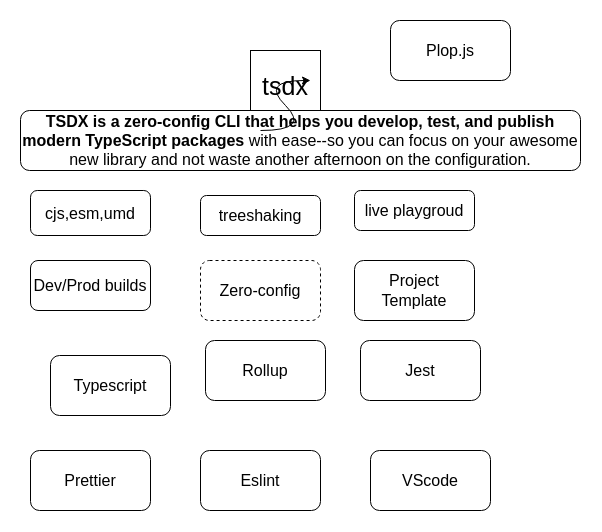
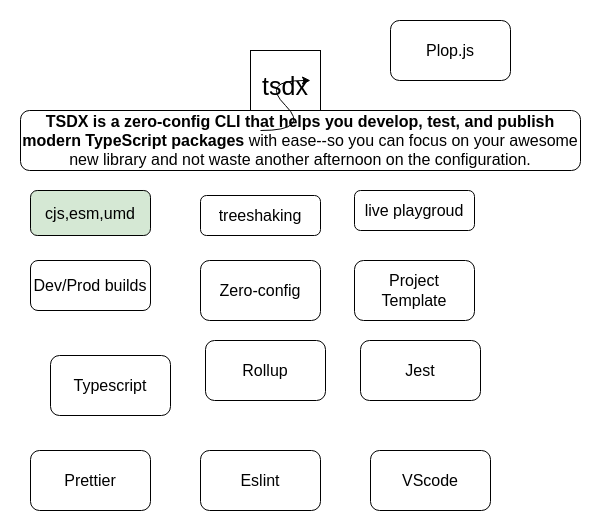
- <mxCell id="5" value="cjs,esm,umd" style="rounded=1;whiteSpace=wrap;html=1;fontSize=16;" vertex="1" parent="1"><mxGeometry x="30" y="190" width="120" height="45" as="geometry" /></mxCell>
+ <mxCell id="5" value="cjs,esm,umd" style="rounded=1;whiteSpace=wrap;html=1;fontSize=16;fillColor=#d5e8d4;" vertex="1" parent="1"><mxGeometry x="30" y="190" width="120" height="45" as="geometry" /></mxCell>
- <mxCell id="7" value="Zero-config" style="rounded=1;whiteSpace=wrap;html=1;fontSize=16;dashed=1;" vertex="1" parent="1"><mxGeometry x="200" y="260" width="120" height="60" as="geometry" /></mxCell>
+ <mxCell id="7" value="Zero-config" style="rounded=1;whiteSpace=wrap;html=1;fontSize=16;" vertex="1" parent="1"><mxGeometry x="200" y="260" width="120" height="60" as="geometry" /></mxCell>
